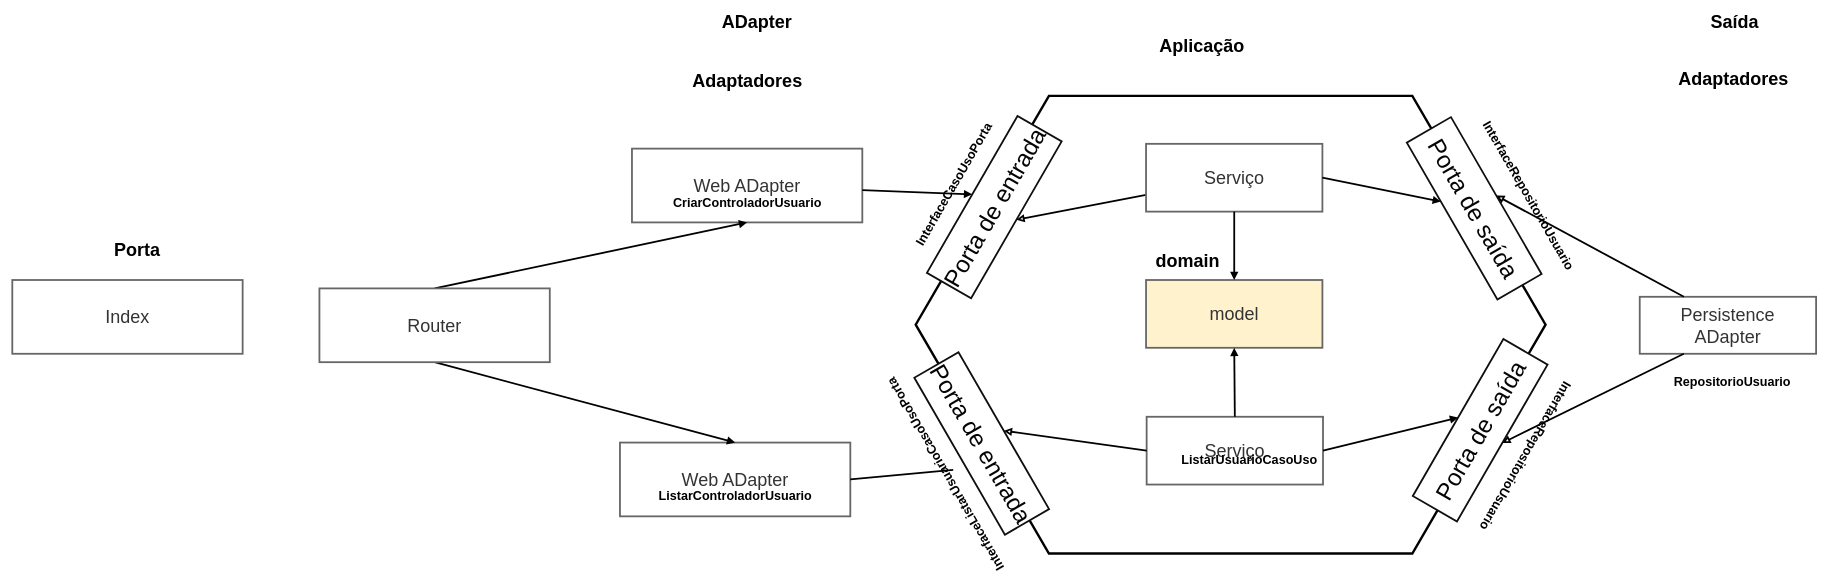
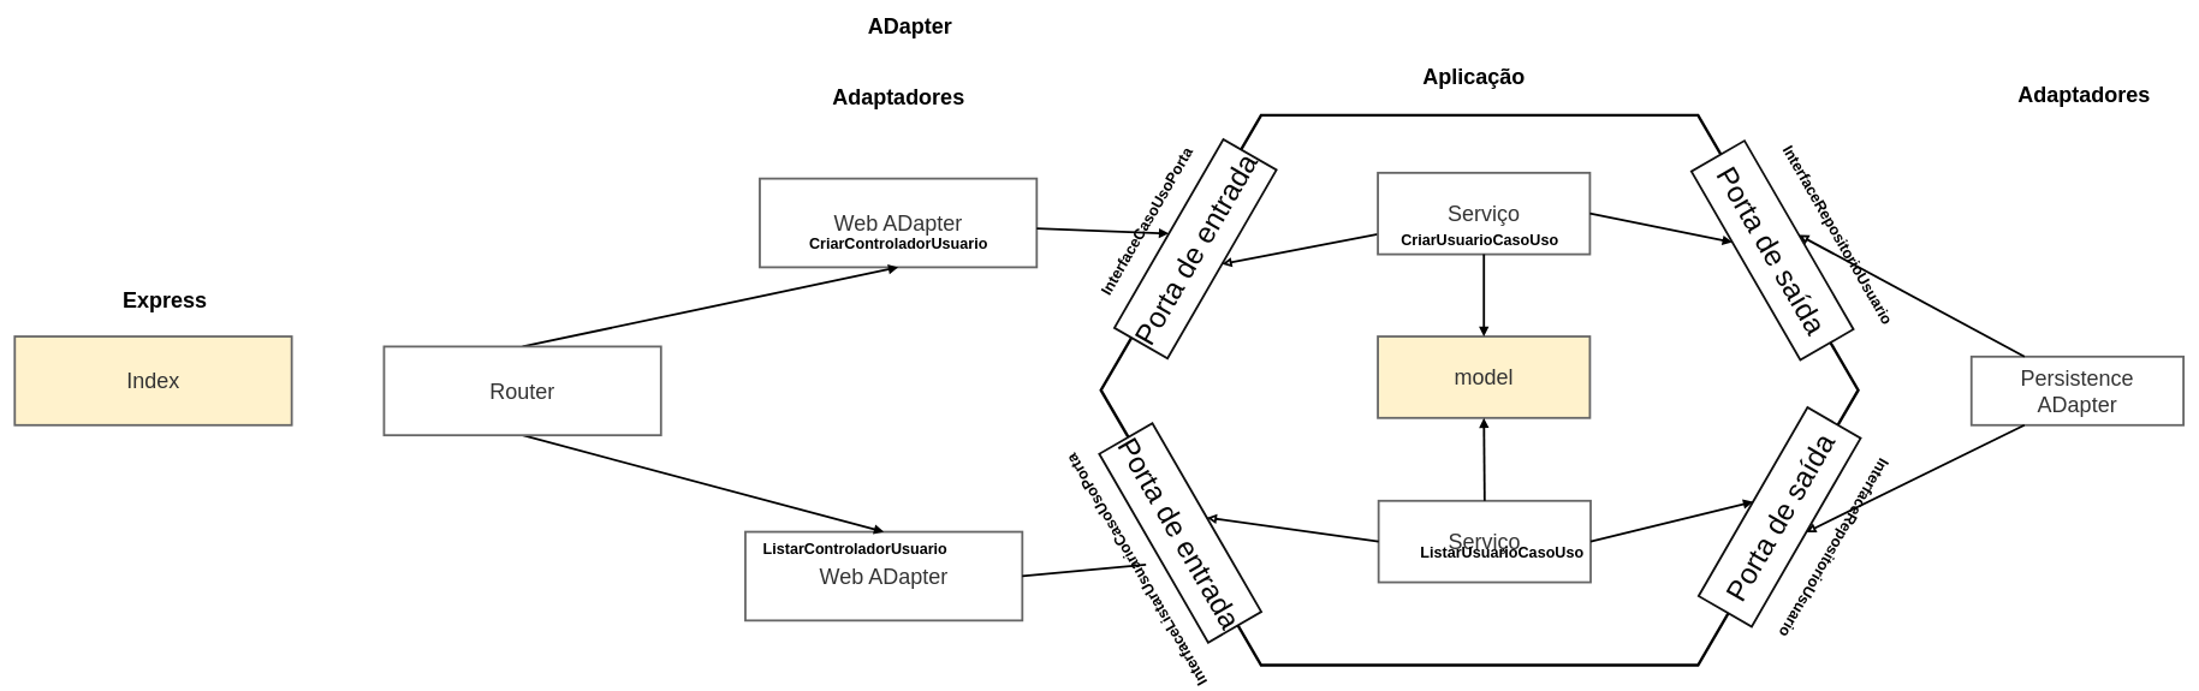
- <mxCell id="34" value="Saída" style="text;html=1;strokeColor=none;fillColor=none;align=center;verticalAlign=middle;whiteSpace=wrap;rounded=1;fontColor=#000000;fontSize=30;fontStyle=1" vertex="1" parent="1"><mxGeometry x="2801" y="20" width="181" height="30" as="geometry" /></mxCell>
- <mxCell id="17" value="Aplicação" style="text;html=1;strokeColor=none;fillColor=none;align=center;verticalAlign=middle;whiteSpace=wrap;rounded=1;fontColor=#000000;fontSize=30;fontStyle=1" vertex="1" parent="1"><mxGeometry x="1913" y="61" width="181" height="30" as="geometry" /></mxCell>
+ <mxCell id="17" value="Aplicação" style="text;html=1;strokeColor=none;fillColor=none;align=center;verticalAlign=middle;whiteSpace=wrap;rounded=1;fontColor=#000000;fontSize=30;fontStyle=1" vertex="1" parent="1"><mxGeometry x="1953" y="91" width="181" height="30" as="geometry" /></mxCell>
+ <mxCell id="19" value="CriarUsuarioCasoUso" style="text;html=1;strokeColor=none;fillColor=none;align=center;verticalAlign=middle;whiteSpace=wrap;rounded=1;fontColor=#000000;fontSize=21;fontStyle=1" vertex="1" parent="1"><mxGeometry x="1960.5" y="316" width="181" height="30" as="geometry" /></mxCell>
- <mxCell id="42" value="Porta" style="text;html=1;strokeColor=none;fillColor=none;align=center;verticalAlign=middle;whiteSpace=wrap;rounded=1;fontColor=#000000;fontSize=30;fontStyle=1" vertex="1" parent="1"><mxGeometry x="138" y="401" width="181" height="30" as="geometry" /></mxCell>
+ <mxCell id="42" value="Express" style="text;html=1;strokeColor=none;fillColor=none;align=center;verticalAlign=middle;whiteSpace=wrap;rounded=1;fontColor=#000000;fontSize=30;fontStyle=1" vertex="1" parent="1"><mxGeometry x="138" y="401" width="181" height="30" as="geometry" /></mxCell>
- <mxCell id="35" value="domain" style="text;html=1;strokeColor=none;fillColor=none;align=center;verticalAlign=middle;whiteSpace=wrap;rounded=1;fontColor=#000000;fontSize=30;fontStyle=1" vertex="1" parent="1"><mxGeometry x="1889" y="419" width="181" height="30" as="geometry" /></mxCell>
- <mxCell id="41" value="&lt;font style=&quot;font-size: 30px;&quot;&gt;Index&lt;/font&gt;" style="rounded=1;whiteSpace=wrap;html=1;fillColor=#FFFFFF;strokeColor=#666666;strokeWidth=3;fontColor=#333333;arcSize=0;fontSize=21;spacing=3;" vertex="1" parent="1"><mxGeometry x="20" y="466" width="384" height="123" as="geometry" /></mxCell>
+ <mxCell id="41" value="&lt;font style=&quot;font-size: 30px;&quot;&gt;Index&lt;/font&gt;" style="rounded=1;whiteSpace=wrap;html=1;fillColor=#fff2cc;strokeColor=#666666;strokeWidth=3;fontColor=#333333;arcSize=0;fontSize=21;spacing=3;" vertex="1" parent="1"><mxGeometry x="20" y="466" width="384" height="123" as="geometry" /></mxCell>
- <mxCell id="40" value="RepositorioUsuario" style="text;html=1;strokeColor=none;fillColor=none;align=center;verticalAlign=middle;whiteSpace=wrap;rounded=1;fontColor=#000000;fontSize=21;fontStyle=1" vertex="1" parent="1"><mxGeometry x="2797" y="621" width="181" height="30" as="geometry" /></mxCell>
- <mxCell id="24" value="ListarControladorUsuario" style="text;html=1;strokeColor=none;fillColor=none;align=center;verticalAlign=middle;whiteSpace=wrap;rounded=1;fontColor=#000000;fontSize=21;fontStyle=1" vertex="1" parent="1"><mxGeometry x="1134.5" y="811" width="181" height="30" as="geometry" /></mxCell>
+ <mxCell id="24" value="ListarControladorUsuario" style="text;html=1;strokeColor=none;fillColor=none;align=center;verticalAlign=middle;whiteSpace=wrap;rounded=1;fontColor=#000000;fontSize=21;fontStyle=1" vertex="1" parent="1"><mxGeometry x="1094.5" y="746" width="181" height="30" as="geometry" /></mxCell>
